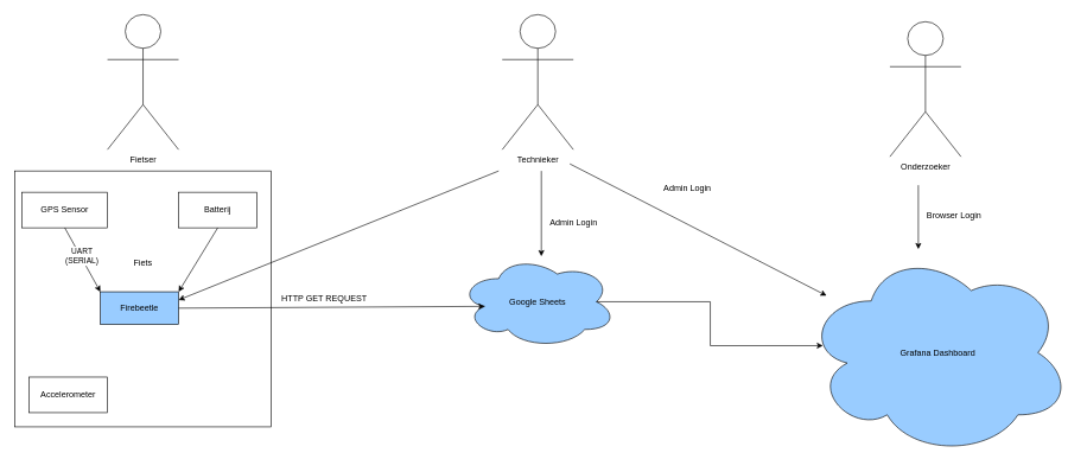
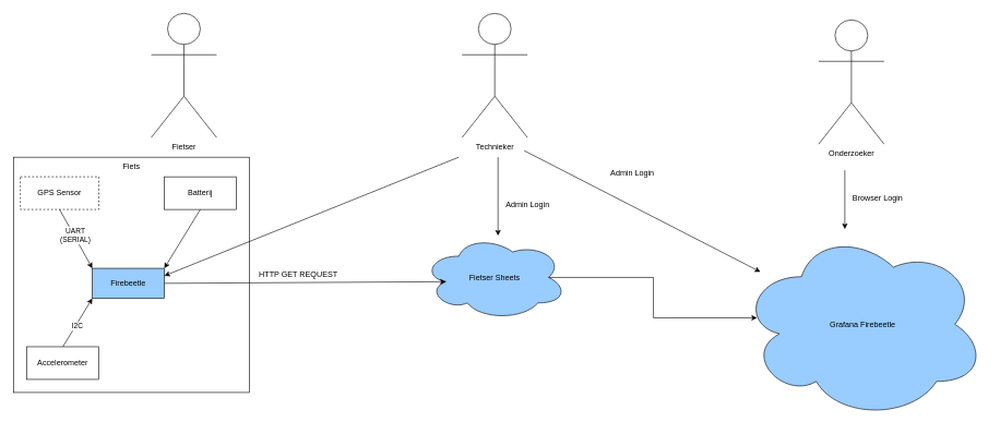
- <mxCell id="3" value="Fietser" style="shape=umlActor;verticalLabelPosition=bottom;verticalAlign=top;html=1;outlineConnect=0;" vertex="1" parent="1"><mxGeometry x="150" y="20" width="100" height="190" as="geometry" /></mxCell>
+ <mxCell id="3" value="Fietser" style="shape=umlActor;verticalLabelPosition=bottom;verticalAlign=top;html=1;outlineConnect=0;" vertex="1" parent="1"><mxGeometry x="230" y="20" width="100" height="190" as="geometry" /></mxCell>
- <mxCell id="8" value="GPS Sensor" style="rounded=0;whiteSpace=wrap;html=1;" vertex="1" parent="1"><mxGeometry x="30" y="270" width="120" height="50" as="geometry" /></mxCell>
+ <mxCell id="8" value="GPS Sensor" style="rounded=0;whiteSpace=wrap;html=1;dashed=1;" vertex="1" parent="1"><mxGeometry x="30" y="270" width="120" height="50" as="geometry" /></mxCell>
- <mxCell id="6" value="Fiets" style="text;html=1;strokeColor=none;fillColor=none;align=center;verticalAlign=middle;whiteSpace=wrap;rounded=0;" vertex="1" parent="1"><mxGeometry x="170" y="355" width="60" height="30" as="geometry" /></mxCell>
+ <mxCell id="6" value="Fiets" style="text;html=1;strokeColor=none;fillColor=none;align=center;verticalAlign=middle;whiteSpace=wrap;rounded=0;" vertex="1" parent="1"><mxGeometry x="170" y="240" width="60" height="30" as="geometry" /></mxCell>
- <mxCell id="16" value="Google Sheets" style="ellipse;shape=cloud;whiteSpace=wrap;html=1;fillColor=#99CCFF;" vertex="1" parent="1"><mxGeometry x="645" y="359" width="220" height="130" as="geometry" /></mxCell>
+ <mxCell id="16" value="Fietser Sheets" style="ellipse;shape=cloud;whiteSpace=wrap;html=1;fillColor=#99CCFF;" vertex="1" parent="1"><mxGeometry x="645" y="359" width="220" height="130" as="geometry" /></mxCell>
+ <mxCell id="11" value="" style="endArrow=classic;html=1;rounded=0;exitX=0.5;exitY=0;exitDx=0;exitDy=0;entryX=0;entryY=1;entryDx=0;entryDy=0;" edge="1" parent="1" source="10" target="7"><mxGeometry width="50" height="50" relative="1" as="geometry"><mxPoint x="150" y="520" as="sourcePoint" /><mxPoint x="200" y="470" as="targetPoint" /></mxGeometry></mxCell>
+ <mxCell id="12" value="I2C" style="edgeLabel;html=1;align=center;verticalAlign=middle;resizable=0;points=[];" vertex="1" connectable="0" parent="11"><mxGeometry x="-0.146" y="-3" relative="1" as="geometry"><mxPoint y="-1" as="offset" /></mxGeometry></mxCell>
- <mxCell id="19" value="Grafana Dashboard" style="ellipse;shape=cloud;whiteSpace=wrap;html=1;fillColor=#99CCFF;" vertex="1" parent="1"><mxGeometry x="1130" y="350" width="375" height="291.38" as="geometry" /></mxCell>
+ <mxCell id="19" value="Grafana Firebeetle" style="ellipse;shape=cloud;whiteSpace=wrap;html=1;fillColor=#99CCFF;" vertex="1" parent="1"><mxGeometry x="1130" y="350" width="375" height="291.38" as="geometry" /></mxCell>
